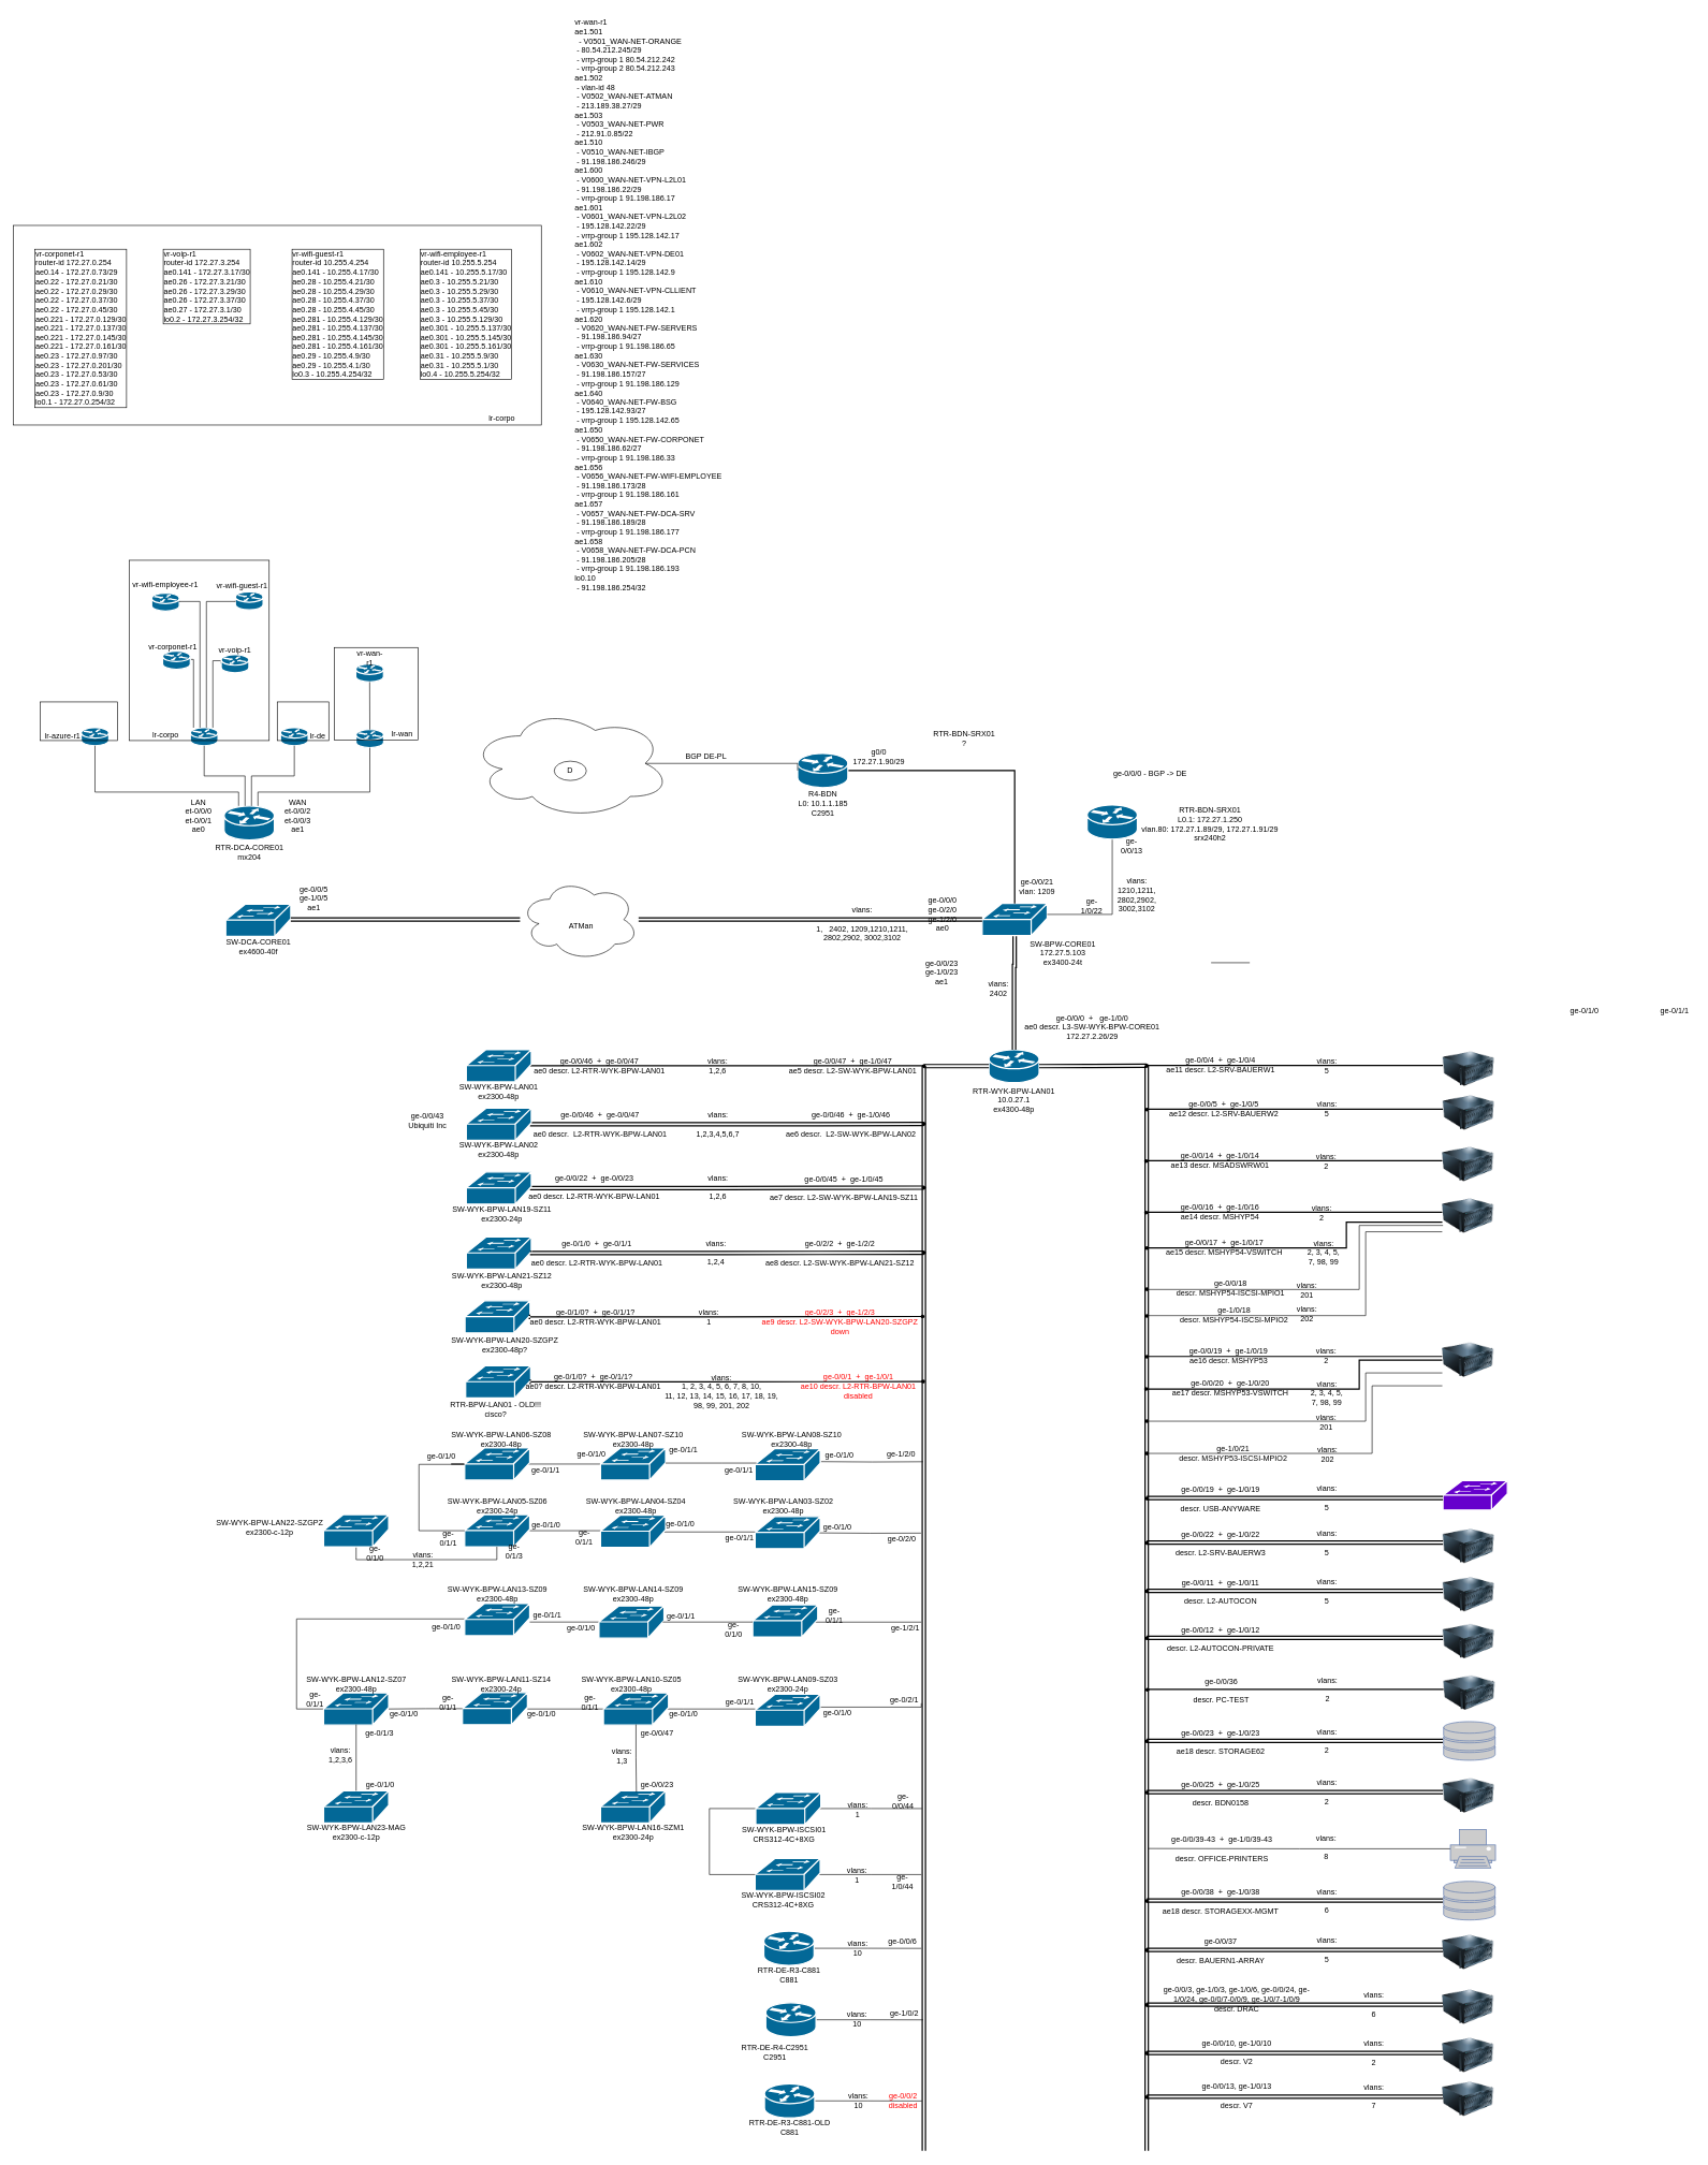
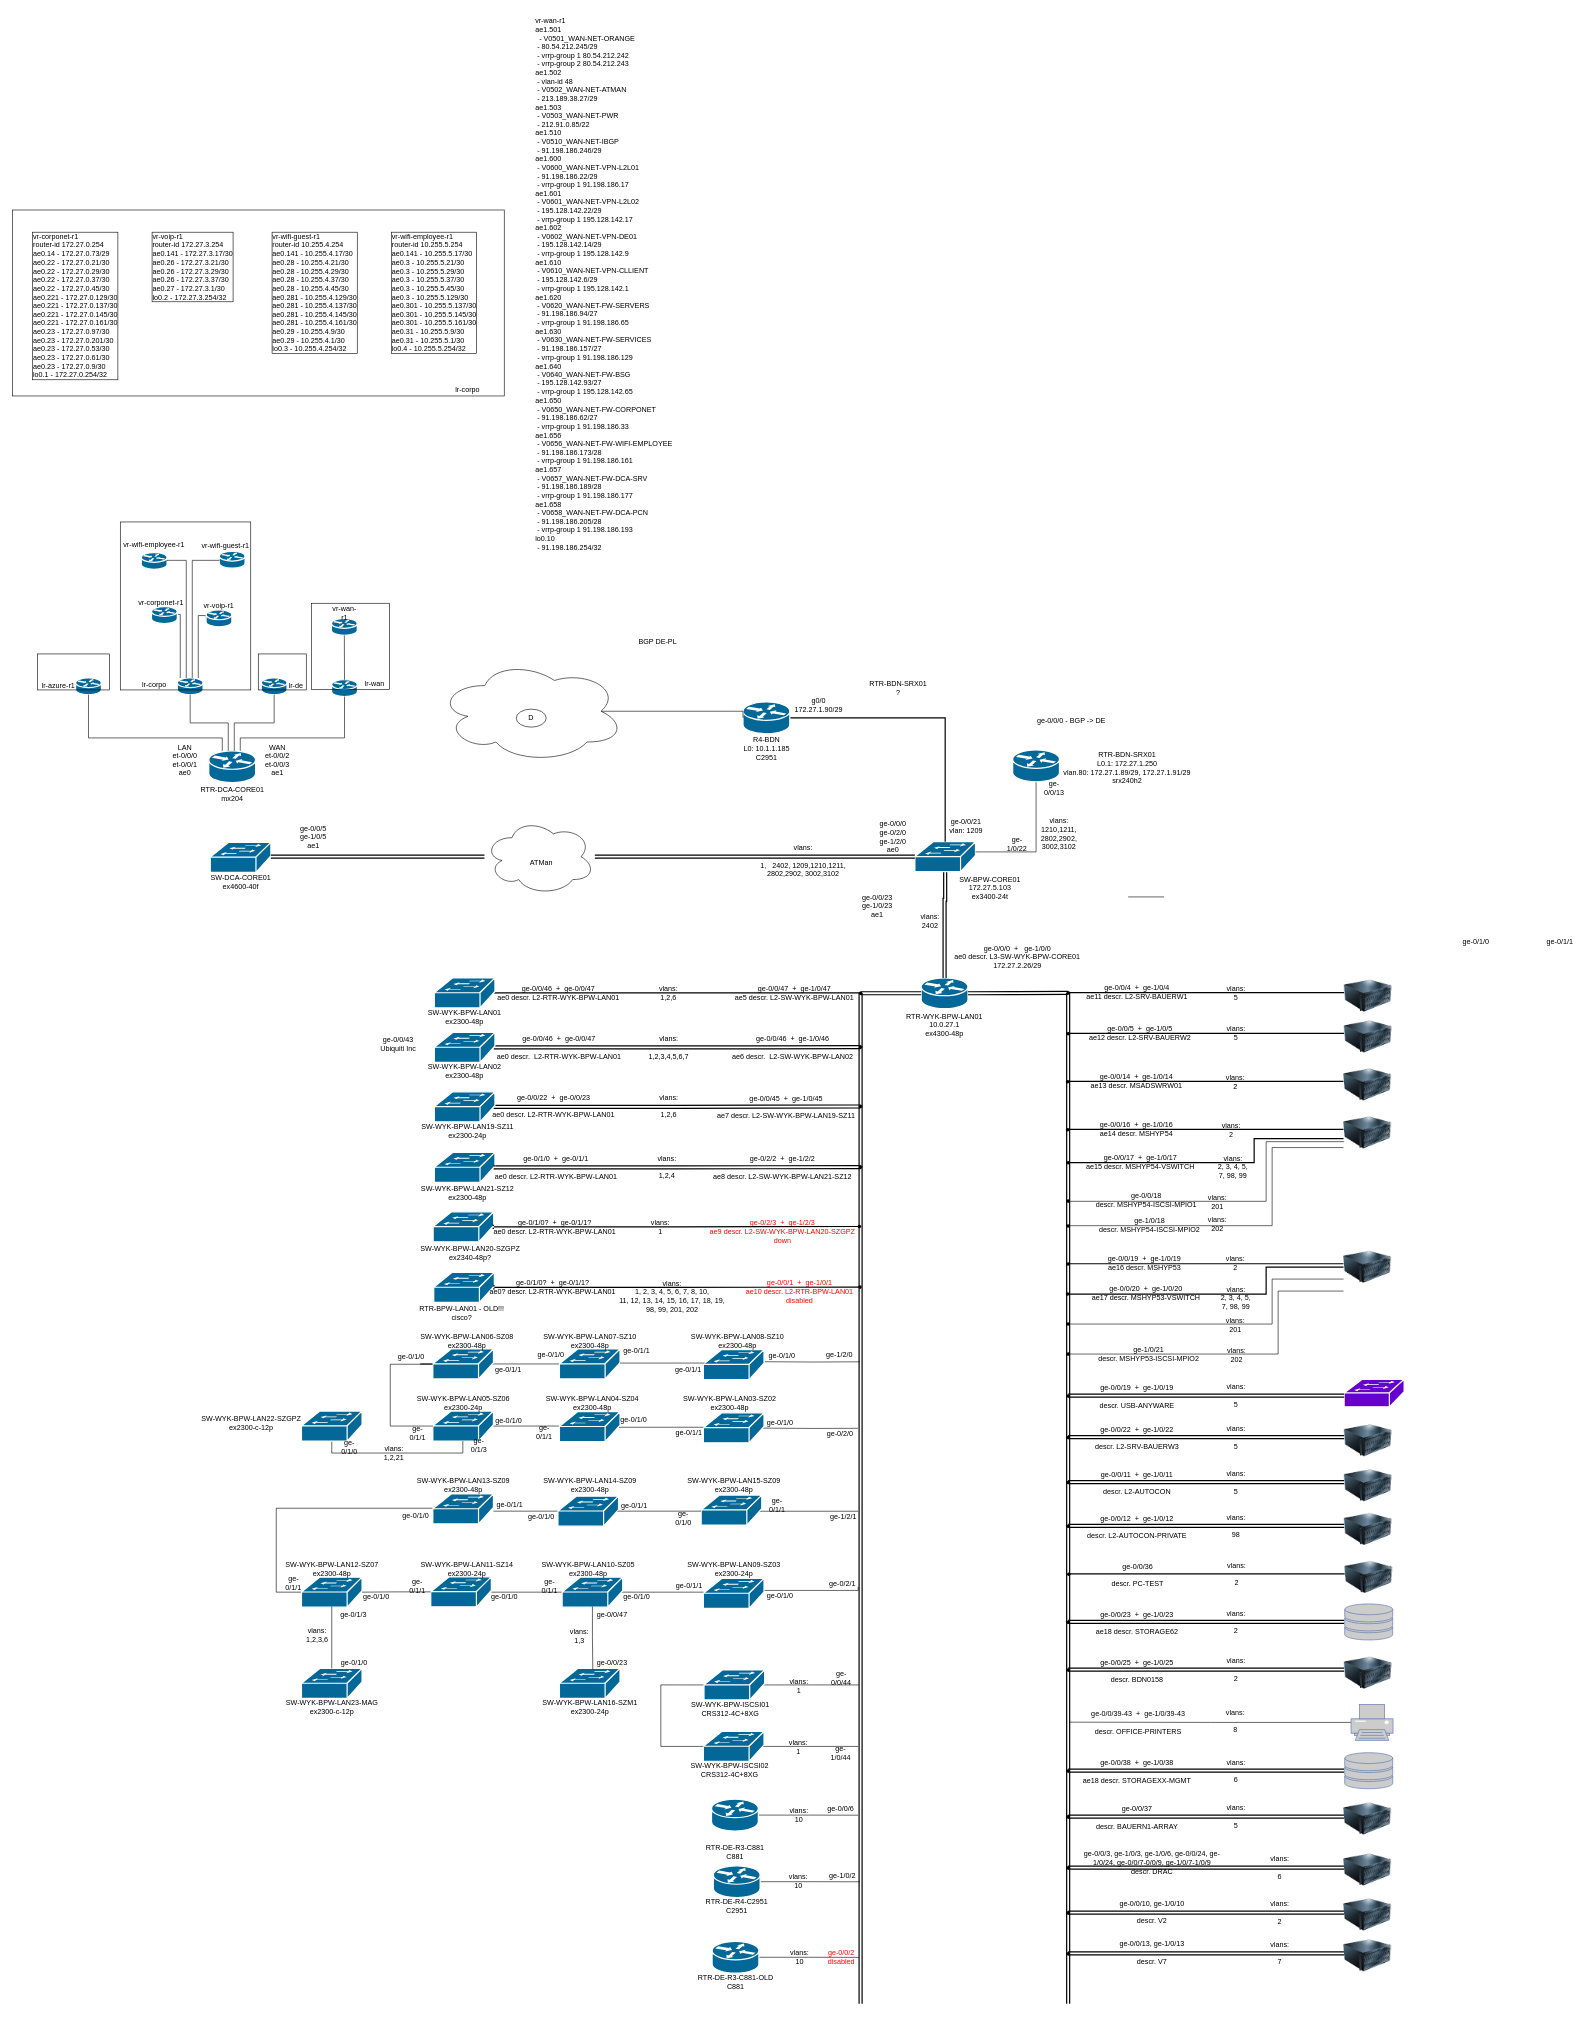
- <mxCell id="73" value="BGP DE-PL" style="text;html=1;align=center;verticalAlign=middle;whiteSpace=wrap;rounded=0;" parent="1" vertex="1"><mxGeometry x="1061.25" y="1155" width="70" height="38" as="geometry" /></mxCell>
+ <mxCell id="73" value="BGP DE-PL" style="text;html=1;align=center;verticalAlign=middle;whiteSpace=wrap;rounded=0;" parent="1" vertex="1"><mxGeometry x="1061.25" y="1050" width="70" height="38" as="geometry" /></mxCell>
- <mxCell id="28" value="ge-0/0/5&lt;br&gt;ge-1/0/5&lt;br&gt;ae1" style="text;html=1;align=center;verticalAlign=middle;whiteSpace=wrap;rounded=0;" parent="1" vertex="1"><mxGeometry x="452" y="1369" width="70" height="49" as="geometry" /></mxCell>
+ <mxCell id="28" value="ge-0/0/5&lt;br&gt;ge-1/0/5&lt;br&gt;ae1" style="text;html=1;align=center;verticalAlign=middle;whiteSpace=wrap;rounded=0;" parent="1" vertex="1"><mxGeometry x="487" y="1369" width="70" height="49" as="geometry" /></mxCell>
- <mxCell id="23" value="ge-0/0/0&lt;br&gt;ge-0/2/0&lt;br&gt;ge-1/2/0&lt;br&gt;ae0" style="text;html=1;align=center;verticalAlign=middle;whiteSpace=wrap;rounded=0;" parent="1" vertex="1"><mxGeometry x="1427.5" y="1394" width="70" height="50" as="geometry" /></mxCell>
+ <mxCell id="23" value="ge-0/0/0&lt;br&gt;ge-0/2/0&lt;br&gt;ge-1/2/0&lt;br&gt;ae0" style="text;html=1;align=center;verticalAlign=middle;whiteSpace=wrap;rounded=0;" parent="1" vertex="1"><mxGeometry x="1452.5" y="1369" width="70" height="50" as="geometry" /></mxCell>
- <mxCell id="60" value="SW-WYK-BPW-LAN20-SZGPZ&lt;br&gt;ex2300-48p?" style="text;html=1;align=center;verticalAlign=middle;whiteSpace=wrap;rounded=0;" parent="1" vertex="1"><mxGeometry x="697" y="2071.88" width="173" height="30" as="geometry" /></mxCell>
+ <mxCell id="60" value="SW-WYK-BPW-LAN20-SZGPZ&lt;br&gt;ex2340-48p?" style="text;html=1;align=center;verticalAlign=middle;whiteSpace=wrap;rounded=0;" parent="1" vertex="1"><mxGeometry x="697" y="2071.88" width="173" height="30" as="geometry" /></mxCell>
+ <mxCell id="142" value="vlans:&lt;br&gt;&lt;br&gt;98" style="text;html=1;align=center;verticalAlign=middle;whiteSpace=wrap;rounded=0;" parent="1" vertex="1"><mxGeometry x="2030" y="2517.09" width="60" height="50.91" as="geometry" /></mxCell>
- <mxCell id="277" value="RTR-DE-R3-C881&lt;br&gt;C881" style="text;html=1;align=center;verticalAlign=middle;whiteSpace=wrap;rounded=0;" parent="1" vertex="1"><mxGeometry x="1139.5" y="3051" width="170" height="30" as="geometry" /></mxCell>
+ <mxCell id="277" value="RTR-DE-R3-C881&lt;br&gt;C881" style="text;html=1;align=center;verticalAlign=middle;whiteSpace=wrap;rounded=0;" parent="1" vertex="1"><mxGeometry x="1139.5" y="3071" width="170" height="30" as="geometry" /></mxCell>
- <mxCell id="281" value="RTR-DE-R4-C2951&lt;br&gt;C2951" style="text;html=1;align=center;verticalAlign=middle;whiteSpace=wrap;rounded=0;" parent="1" vertex="1"><mxGeometry x="1117.5" y="3172" width="170" height="30" as="geometry" /></mxCell>
+ <mxCell id="281" value="RTR-DE-R4-C2951&lt;br&gt;C2951" style="text;html=1;align=center;verticalAlign=middle;whiteSpace=wrap;rounded=0;" parent="1" vertex="1"><mxGeometry x="1142.5" y="3162" width="170" height="30" as="geometry" /></mxCell>
